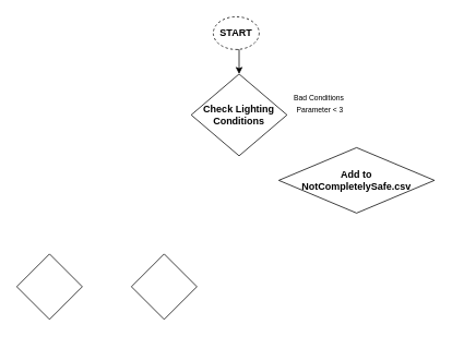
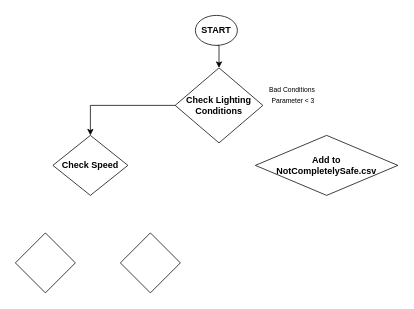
- <mxCell id="3" value="&lt;b&gt;START&lt;/b&gt;" style="ellipse;whiteSpace=wrap;html=1;dashed=1;" vertex="1" parent="1"><mxGeometry x="260" y="20" width="56" height="40" as="geometry" /></mxCell>
+ <mxCell id="3" value="&lt;b&gt;START&lt;/b&gt;" style="ellipse;whiteSpace=wrap;html=1;" vertex="1" parent="1"><mxGeometry x="260" y="20" width="56" height="40" as="geometry" /></mxCell>
+ <mxCell id="4" style="edgeStyle=orthogonalEdgeStyle;rounded=0;orthogonalLoop=1;jettySize=auto;html=1;exitX=0;exitY=0.5;exitDx=0;exitDy=0;entryX=0.5;entryY=0;entryDx=0;entryDy=0;" edge="1" parent="1" source="5" target="6"><mxGeometry relative="1" as="geometry" /></mxCell>
+ <mxCell id="6" value="&lt;b&gt;Check Speed&lt;/b&gt;" style="rhombus;whiteSpace=wrap;html=1;" vertex="1" parent="1"><mxGeometry x="70" y="180" width="100" height="80" as="geometry" /></mxCell>
